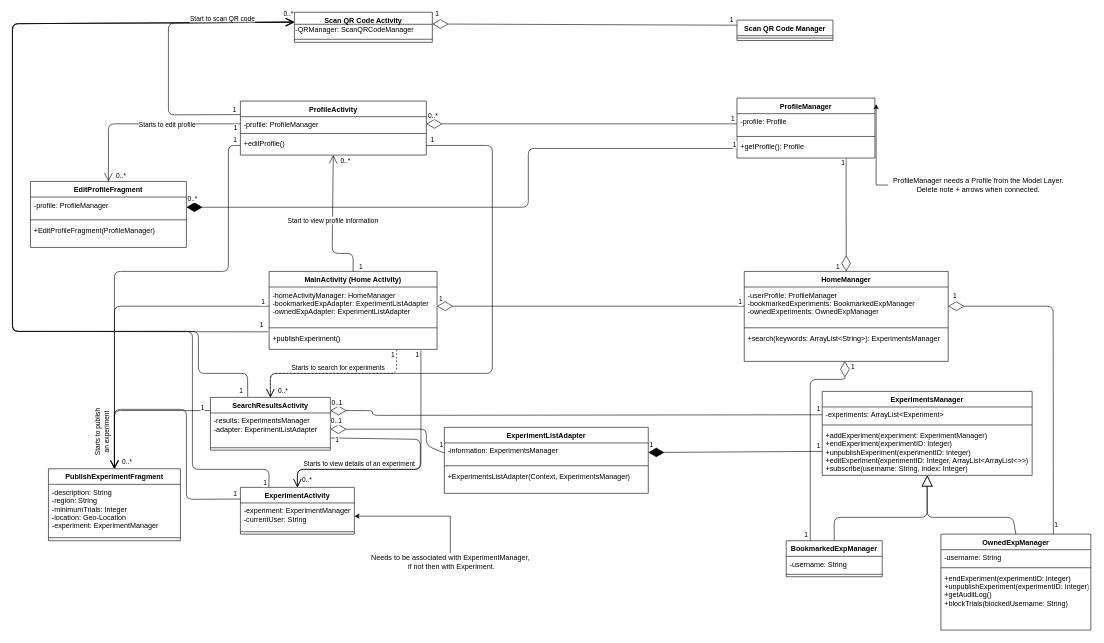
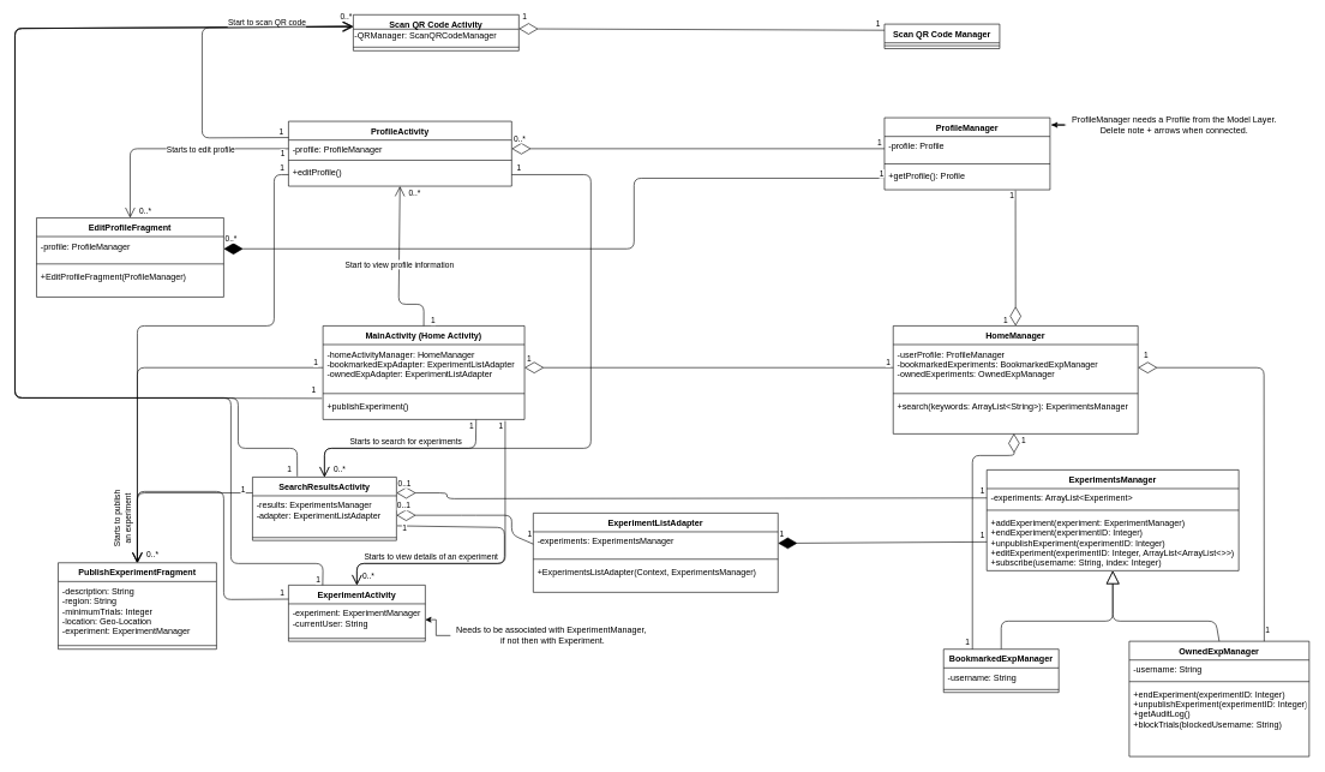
- <mxCell id="42" value="ProfileManager needs a Profile from the Model Layer.&lt;br&gt;Delete note + arrows when connected." style="text;html=1;align=center;verticalAlign=middle;resizable=0;points=[];autosize=1;" parent="1" vertex="1"><mxGeometry x="1480" y="293" width="300" height="30" as="geometry" /></mxCell>
+ <mxCell id="42" value="ProfileManager needs a Profile from the Model Layer.&lt;br&gt;Delete note + arrows when connected." style="text;html=1;align=center;verticalAlign=middle;resizable=0;points=[];autosize=1;" parent="1" vertex="1"><mxGeometry x="1480" y="158" width="300" height="30" as="geometry" /></mxCell>
- <mxCell id="74" value="" style="endArrow=open;endFill=1;endSize=12;html=1;entryX=0.5;entryY=0;entryDx=0;entryDy=0;exitX=0.76;exitY=1.009;exitDx=0;exitDy=0;exitPerimeter=0;dashed=1;" parent="1" source="9" target="10" edge="1"><mxGeometry width="160" relative="1" as="geometry"><mxPoint x="520" y="522" as="sourcePoint" /><mxPoint x="680" y="522" as="targetPoint" /><Array as="points"><mxPoint x="660" y="622" /><mxPoint x="450" y="622" /></Array></mxGeometry></mxCell>
+ <mxCell id="74" value="" style="endArrow=open;endFill=1;endSize=12;html=1;entryX=0.5;entryY=0;entryDx=0;entryDy=0;exitX=0.76;exitY=1.009;exitDx=0;exitDy=0;exitPerimeter=0;" parent="1" source="9" target="10" edge="1"><mxGeometry width="160" relative="1" as="geometry"><mxPoint x="520" y="522" as="sourcePoint" /><mxPoint x="680" y="522" as="targetPoint" /><Array as="points"><mxPoint x="660" y="622" /><mxPoint x="450" y="622" /></Array></mxGeometry></mxCell>
- <mxCell id="24" value="-information: ExperimentsManager&#10;" style="text;strokeColor=none;fillColor=none;align=left;verticalAlign=top;spacingLeft=4;spacingRight=4;overflow=hidden;rotatable=0;points=[[0,0.5],[1,0.5]];portConstraint=eastwest;" parent="23" vertex="1"><mxGeometry y="26" width="340" height="34" as="geometry" /></mxCell>
+ <mxCell id="24" value="-experiments: ExperimentsManager&#10;" style="text;strokeColor=none;fillColor=none;align=left;verticalAlign=top;spacingLeft=4;spacingRight=4;overflow=hidden;rotatable=0;points=[[0,0.5],[1,0.5]];portConstraint=eastwest;" parent="23" vertex="1"><mxGeometry y="26" width="340" height="34" as="geometry" /></mxCell>
- <mxCell id="123" value="Needs to be associated with ExperimentManager,&lt;br&gt;&amp;nbsp;if not then with Experiment." style="text;html=1;align=center;verticalAlign=middle;resizable=0;points=[];autosize=1;" parent="1" vertex="1"><mxGeometry x="610" y="922" width="280" height="30" as="geometry" /></mxCell>
+ <mxCell id="123" value="Needs to be associated with ExperimentManager,&lt;br&gt;&amp;nbsp;if not then with Experiment." style="text;html=1;align=center;verticalAlign=middle;resizable=0;points=[];autosize=1;" parent="1" vertex="1"><mxGeometry x="625" y="867" width="280" height="30" as="geometry" /></mxCell>
